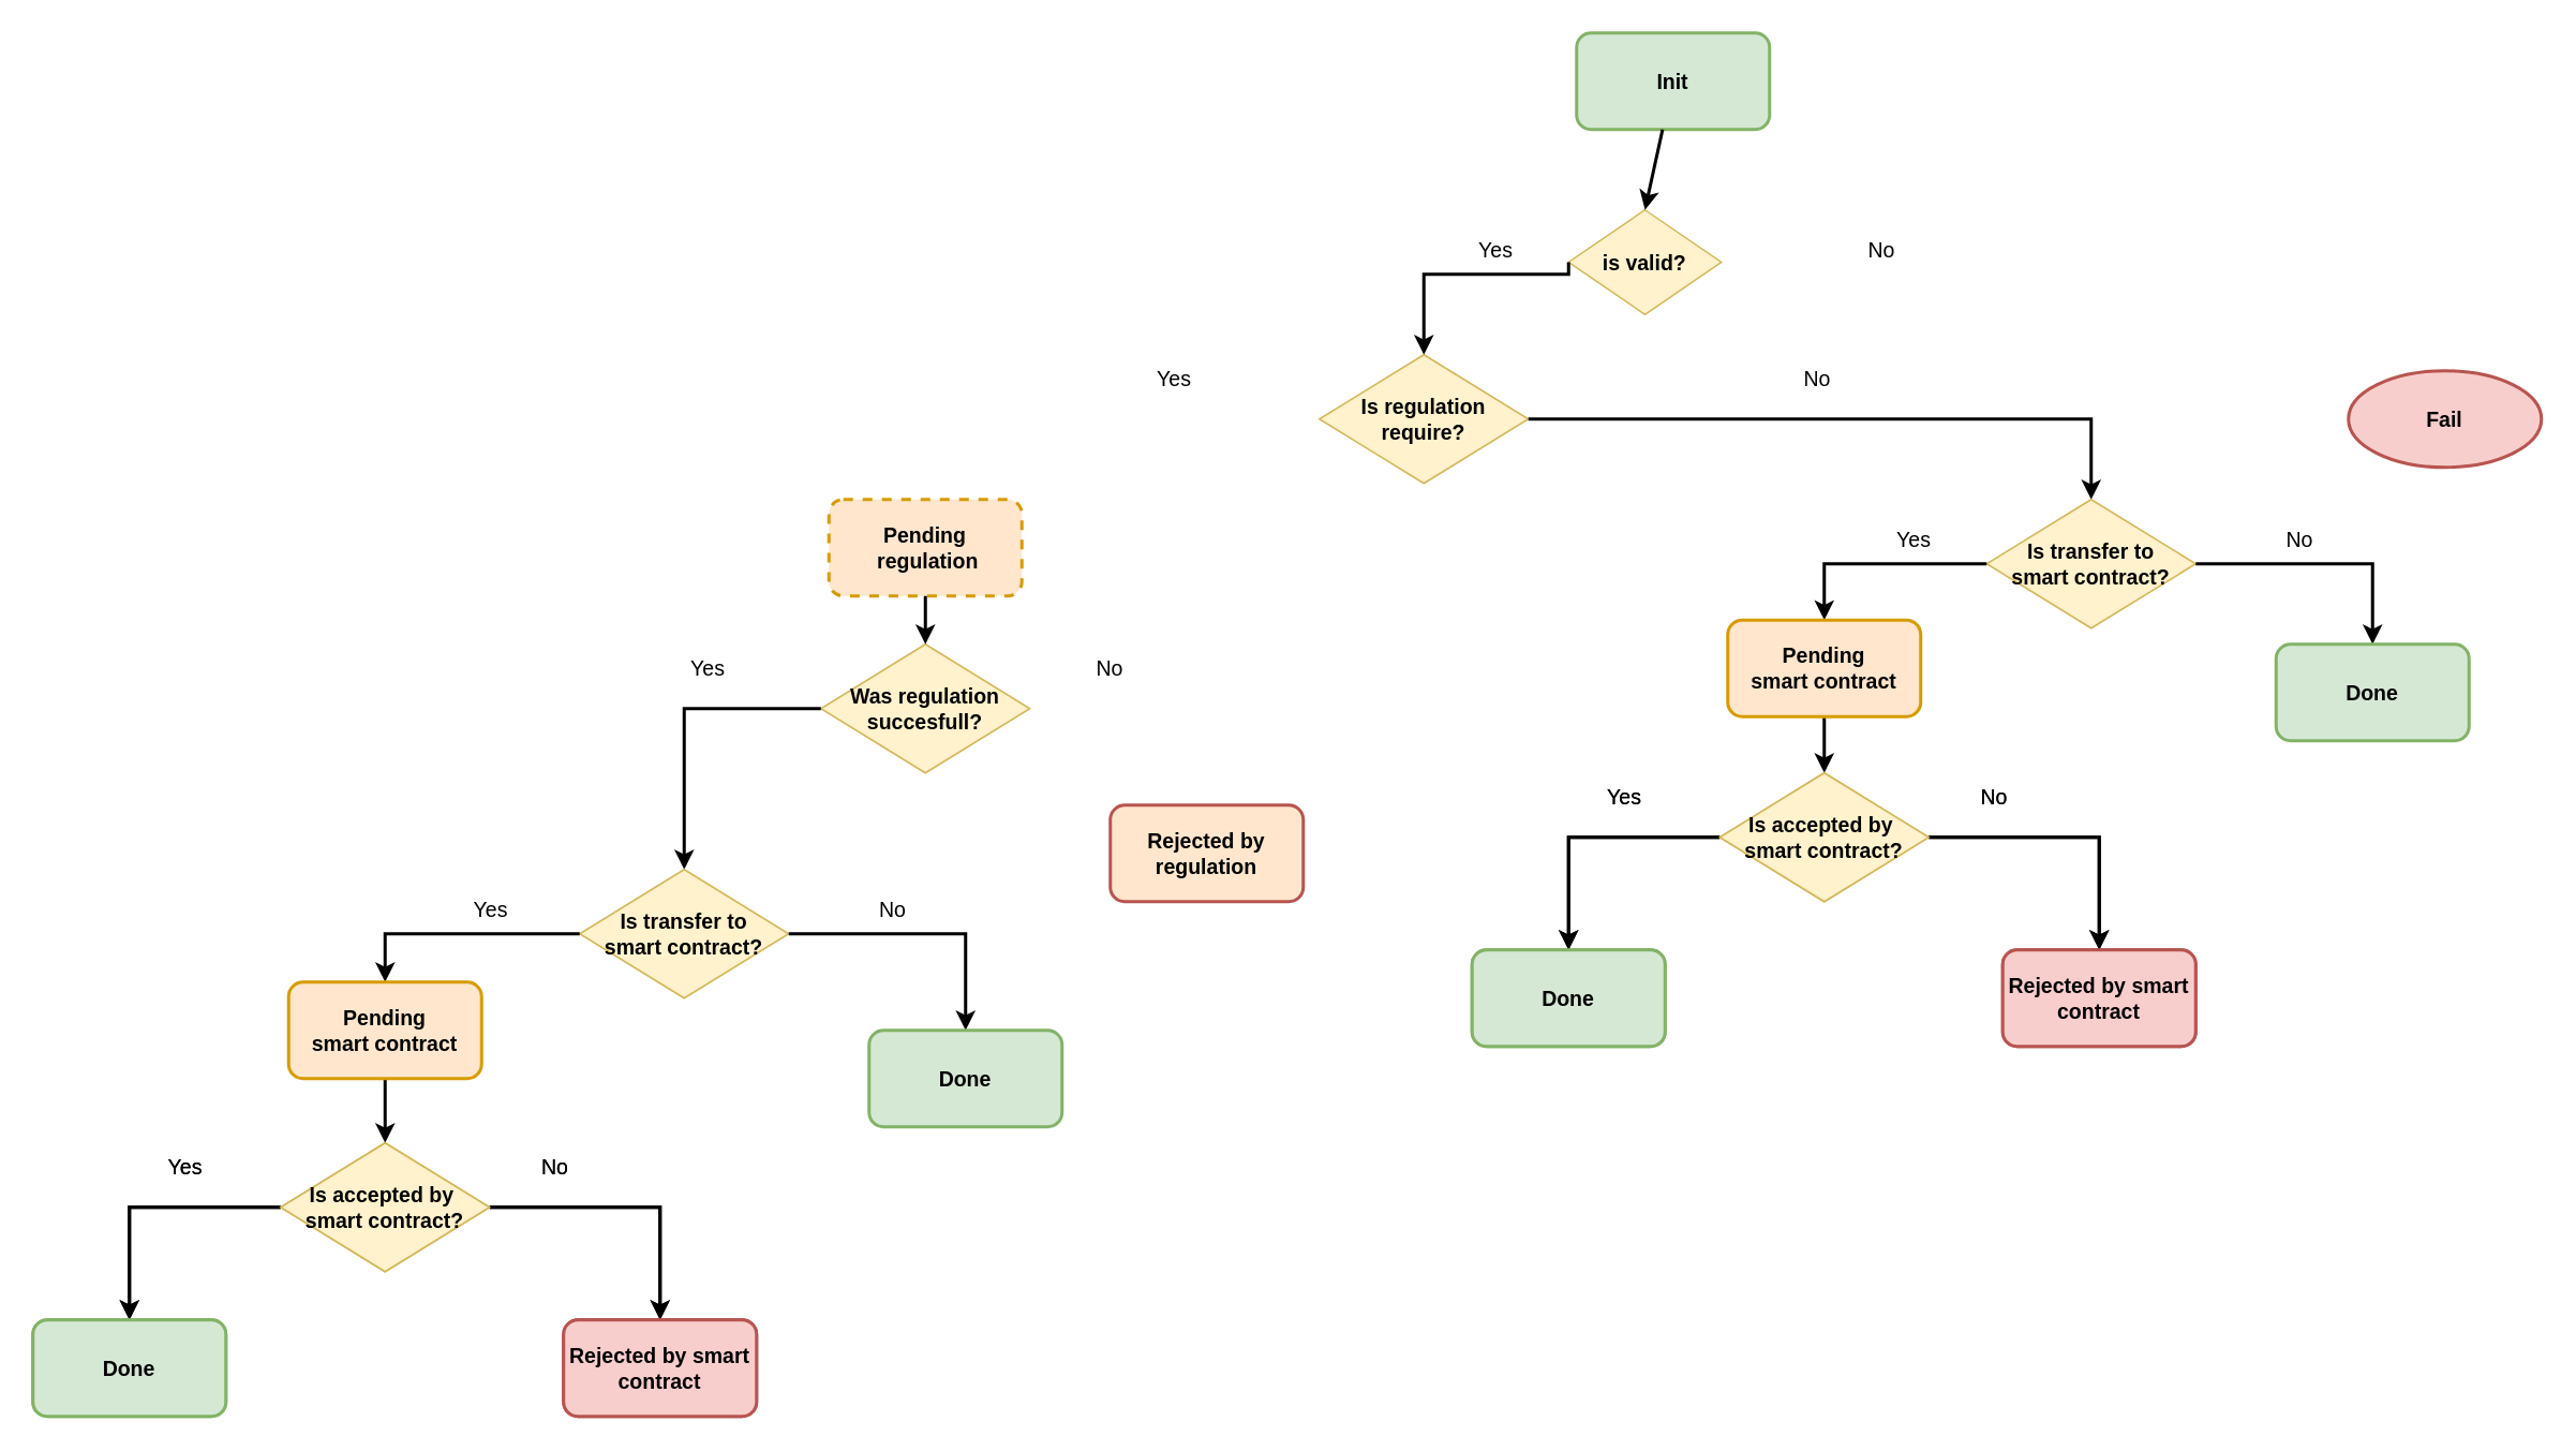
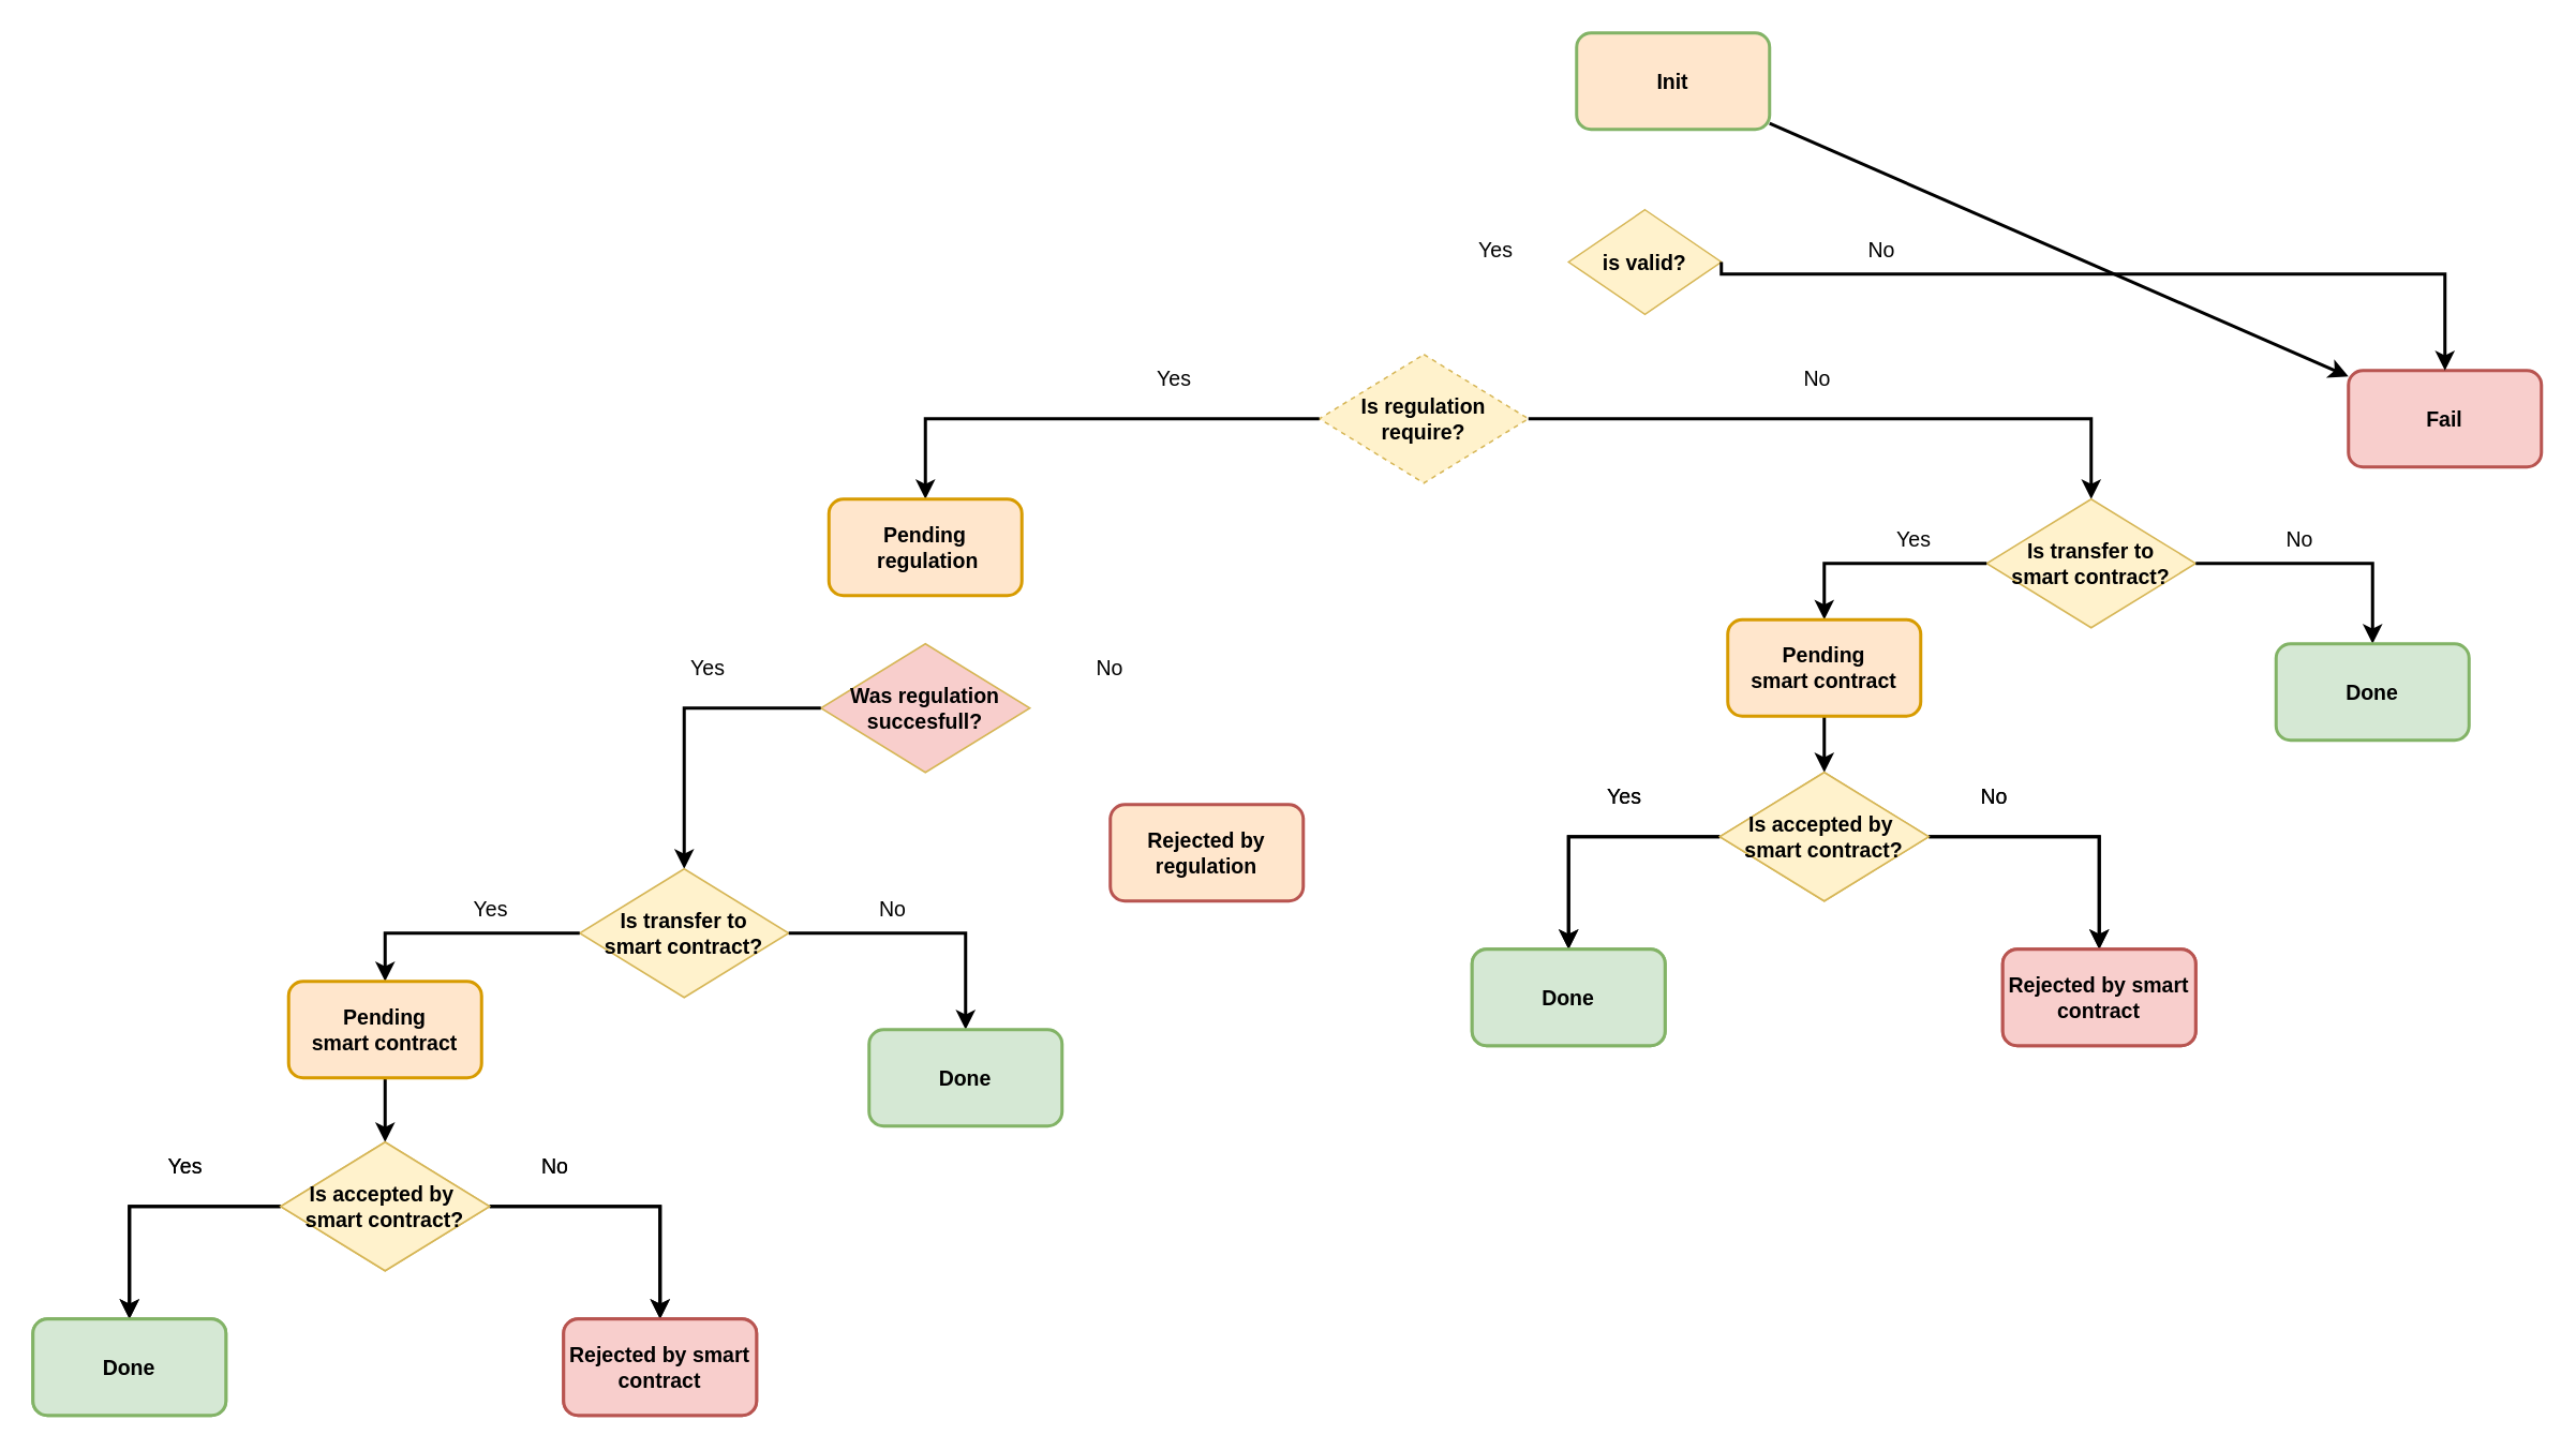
- <mxCell id="2" value="&lt;b&gt;&lt;font style=&quot;font-size: 13px&quot;&gt;Init&lt;/font&gt;&lt;/b&gt;" style="rounded=1;whiteSpace=wrap;html=1;strokeColor=#82b366;strokeWidth=2;fillColor=#d5e8d4;" parent="1" vertex="1"><mxGeometry x="980" y="20" width="120" height="60" as="geometry" /></mxCell>
+ <mxCell id="2" value="&lt;b&gt;&lt;font style=&quot;font-size: 13px&quot;&gt;Init&lt;/font&gt;&lt;/b&gt;" style="rounded=1;whiteSpace=wrap;html=1;strokeColor=#82b366;strokeWidth=2;fillColor=#ffe6cc;" parent="1" vertex="1"><mxGeometry x="980" y="20" width="120" height="60" as="geometry" /></mxCell>
- <mxCell id="4" value="" style="endArrow=classic;html=1;rounded=0;fontSize=13;entryX=0.5;entryY=0;entryDx=0;entryDy=0;strokeWidth=2;" parent="1" source="2" target="3" edge="1"><mxGeometry width="50" height="50" relative="1" as="geometry"><mxPoint x="1040" y="410" as="sourcePoint" /><mxPoint x="1090" y="360" as="targetPoint" /></mxGeometry></mxCell>
+ <mxCell id="4" value="" style="endArrow=classic;html=1;rounded=0;fontSize=13;strokeWidth=2;" parent="1" source="2" target="6" edge="1"><mxGeometry width="50" height="50" relative="1" as="geometry"><mxPoint x="1040" y="410" as="sourcePoint" /><mxPoint x="1090" y="360" as="targetPoint" /></mxGeometry></mxCell>
- <mxCell id="10" value="" style="edgeStyle=elbowEdgeStyle;elbow=vertical;endArrow=classic;html=1;rounded=0;fontSize=13;exitX=0;exitY=0.5;exitDx=0;exitDy=0;entryX=0.5;entryY=0;entryDx=0;entryDy=0;strokeWidth=2;" parent="1" source="3" target="5" edge="1"><mxGeometry width="50" height="50" relative="1" as="geometry"><mxPoint x="1115" y="180" as="sourcePoint" /><mxPoint x="1220" y="230" as="targetPoint" /><Array as="points"><mxPoint x="910" y="170" /></Array></mxGeometry></mxCell>
+ <mxCell id="7" value="" style="edgeStyle=elbowEdgeStyle;elbow=vertical;endArrow=classic;html=1;rounded=0;fontSize=13;exitX=1;exitY=0.5;exitDx=0;exitDy=0;strokeWidth=2;entryX=0.5;entryY=0;entryDx=0;entryDy=0;" parent="1" source="3" target="6" edge="1"><mxGeometry width="50" height="50" relative="1" as="geometry"><mxPoint x="1040" y="730" as="sourcePoint" /><mxPoint x="1660" y="220" as="targetPoint" /><Array as="points"><mxPoint x="1150" y="170" /></Array></mxGeometry></mxCell>
+ <mxCell id="14" value="" style="edgeStyle=elbowEdgeStyle;elbow=vertical;endArrow=classic;html=1;rounded=0;fontSize=13;entryX=0.5;entryY=0;entryDx=0;entryDy=0;strokeWidth=2;exitX=0;exitY=0.5;exitDx=0;exitDy=0;" parent="1" source="5" target="15" edge="1"><mxGeometry width="50" height="50" relative="1" as="geometry"><mxPoint x="810" y="260" as="sourcePoint" /><mxPoint x="730" y="310" as="targetPoint" /><Array as="points"><mxPoint x="755" y="260" /></Array></mxGeometry></mxCell>
- <mxCell id="5" value="&lt;b&gt;Is regulation require?&lt;/b&gt;" style="rhombus;whiteSpace=wrap;html=1;fontSize=13;fillColor=#fff2cc;strokeColor=#d6b656;" parent="1" vertex="1"><mxGeometry x="820" y="220" width="130" height="80" as="geometry" /></mxCell>
+ <mxCell id="5" value="&lt;b&gt;Is regulation require?&lt;/b&gt;" style="rhombus;whiteSpace=wrap;html=1;fontSize=13;fillColor=#fff2cc;strokeColor=#d6b656;dashed=1;" parent="1" vertex="1"><mxGeometry x="820" y="220" width="130" height="80" as="geometry" /></mxCell>
- <mxCell id="6" value="&lt;b&gt;&lt;font style=&quot;font-size: 13px&quot;&gt;Fail&lt;/font&gt;&lt;/b&gt;" style="ellipse;whiteSpace=wrap;html=1;strokeWidth=2;strokeColor=#b85450;fillColor=#f8cecc;" parent="1" vertex="1"><mxGeometry x="1460" y="230" width="120" height="60" as="geometry" /></mxCell>
+ <mxCell id="6" value="&lt;b&gt;&lt;font style=&quot;font-size: 13px&quot;&gt;Fail&lt;/font&gt;&lt;/b&gt;" style="rounded=1;whiteSpace=wrap;html=1;strokeWidth=2;strokeColor=#b85450;fillColor=#f8cecc;" parent="1" vertex="1"><mxGeometry x="1460" y="230" width="120" height="60" as="geometry" /></mxCell>
- <mxCell id="15" value="&lt;b&gt;&lt;font style=&quot;font-size: 13px&quot;&gt;Pending&lt;br&gt;&amp;nbsp;regulation&lt;/font&gt;&lt;/b&gt;" style="rounded=1;whiteSpace=wrap;html=1;strokeColor=#d79b00;strokeWidth=2;fillColor=#ffe6cc;dashed=1;" parent="1" vertex="1"><mxGeometry x="515" y="310" width="120" height="60" as="geometry" /></mxCell>
+ <mxCell id="15" value="&lt;b&gt;&lt;font style=&quot;font-size: 13px&quot;&gt;Pending&lt;br&gt;&amp;nbsp;regulation&lt;/font&gt;&lt;/b&gt;" style="rounded=1;whiteSpace=wrap;html=1;strokeColor=#d79b00;strokeWidth=2;fillColor=#ffe6cc;" parent="1" vertex="1"><mxGeometry x="515" y="310" width="120" height="60" as="geometry" /></mxCell>
- <mxCell id="19" value="" style="endArrow=classic;html=1;rounded=0;fontSize=13;entryX=0.5;entryY=0;entryDx=0;entryDy=0;strokeWidth=2;exitX=0.5;exitY=1;exitDx=0;exitDy=0;" parent="1" source="15" target="16" edge="1"><mxGeometry width="50" height="50" relative="1" as="geometry"><mxPoint x="675" y="390" as="sourcePoint" /><mxPoint x="675" y="440" as="targetPoint" /></mxGeometry></mxCell>
- <mxCell id="16" value="&lt;b&gt;Was regulation succesfull?&lt;/b&gt;" style="rhombus;whiteSpace=wrap;html=1;fontSize=13;fillColor=#fff2cc;strokeColor=#d6b656;" parent="1" vertex="1"><mxGeometry x="510" y="400" width="130" height="80" as="geometry" /></mxCell>
+ <mxCell id="16" value="&lt;b&gt;Was regulation succesfull?&lt;/b&gt;" style="rhombus;whiteSpace=wrap;html=1;fontSize=13;fillColor=#f8cecc;strokeColor=#d6b656;" parent="1" vertex="1"><mxGeometry x="510" y="400" width="130" height="80" as="geometry" /></mxCell>
